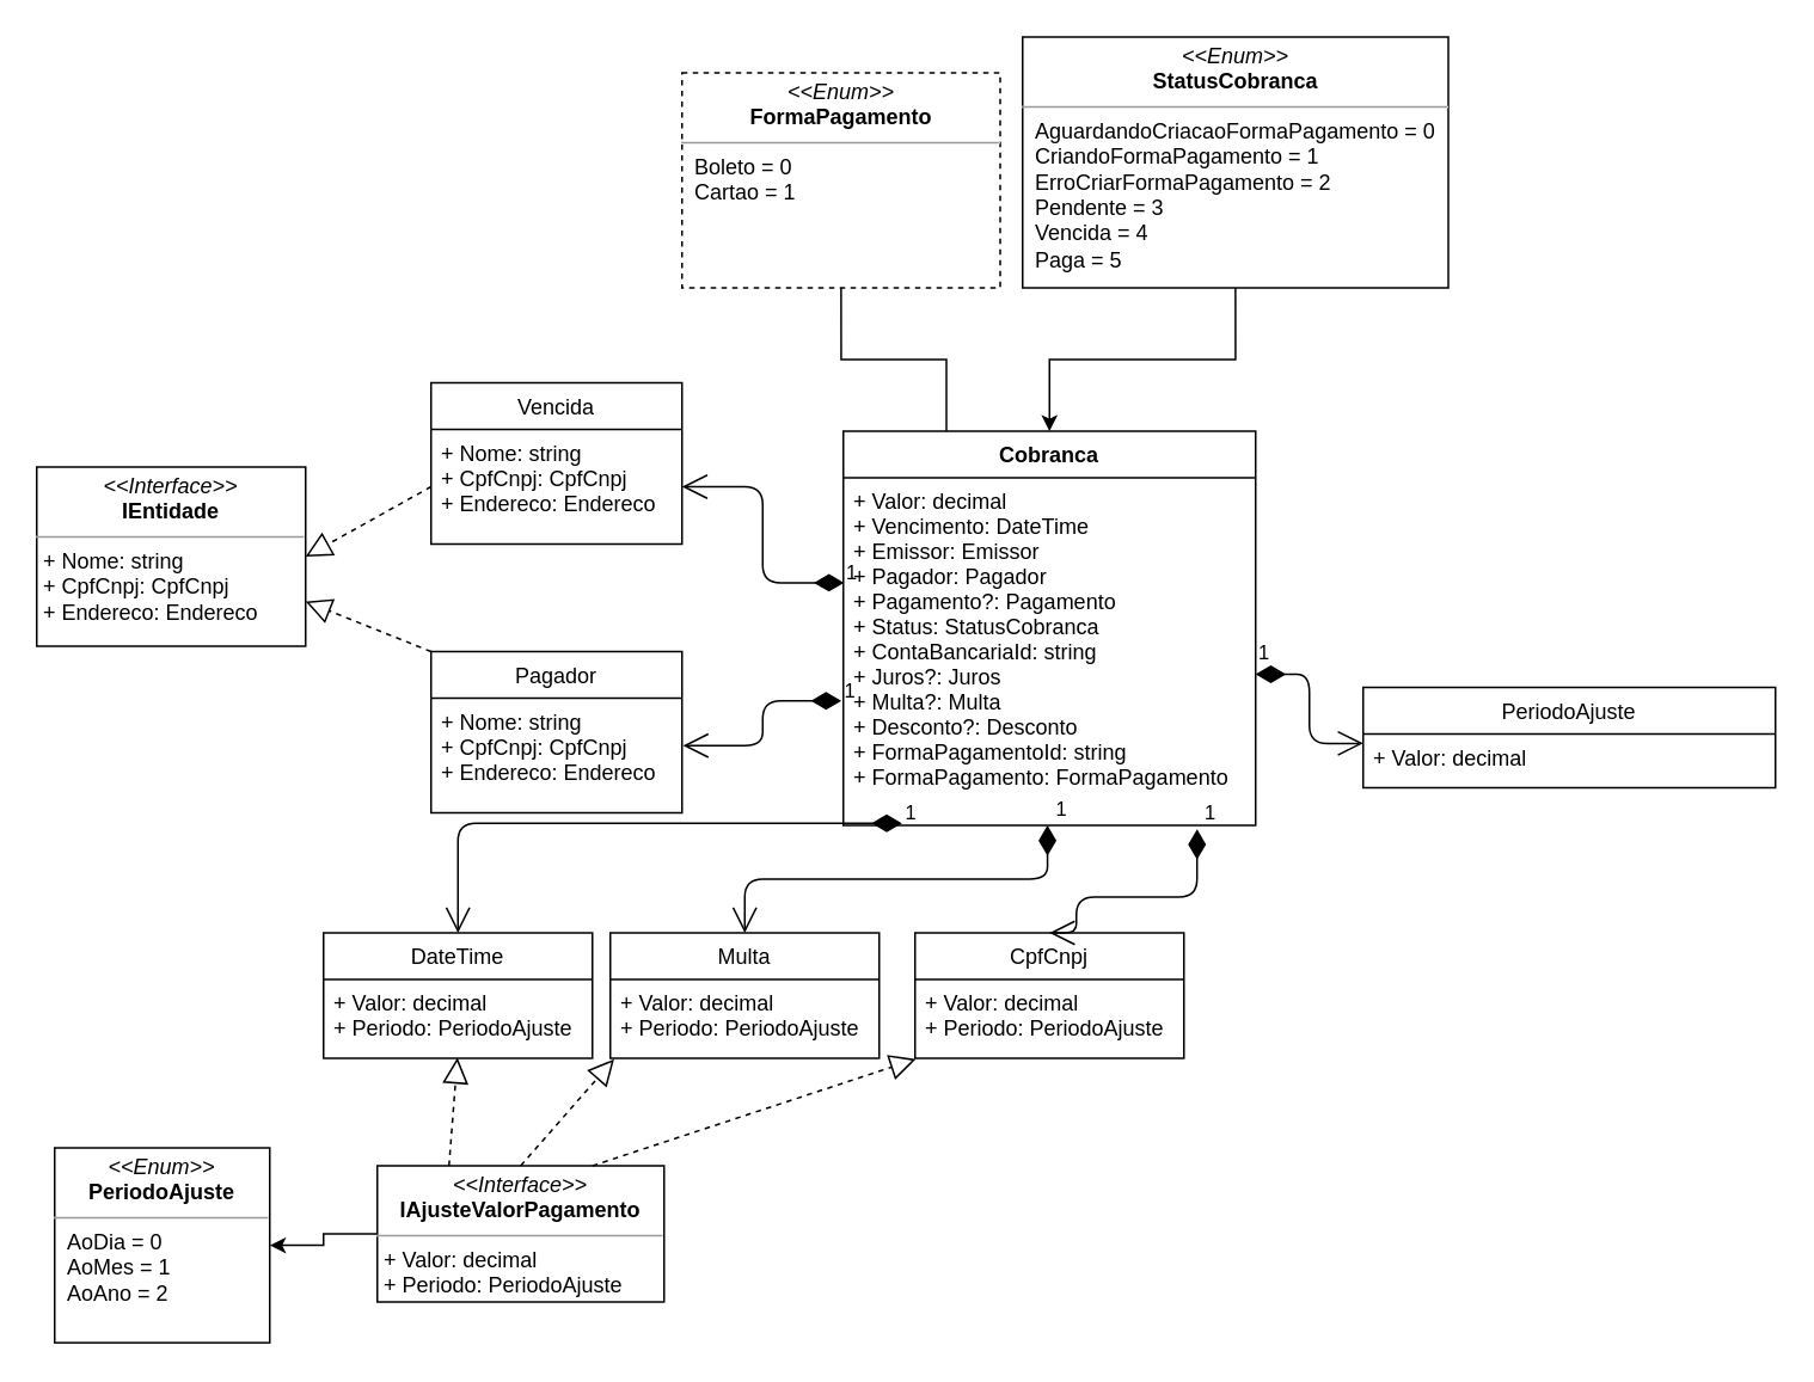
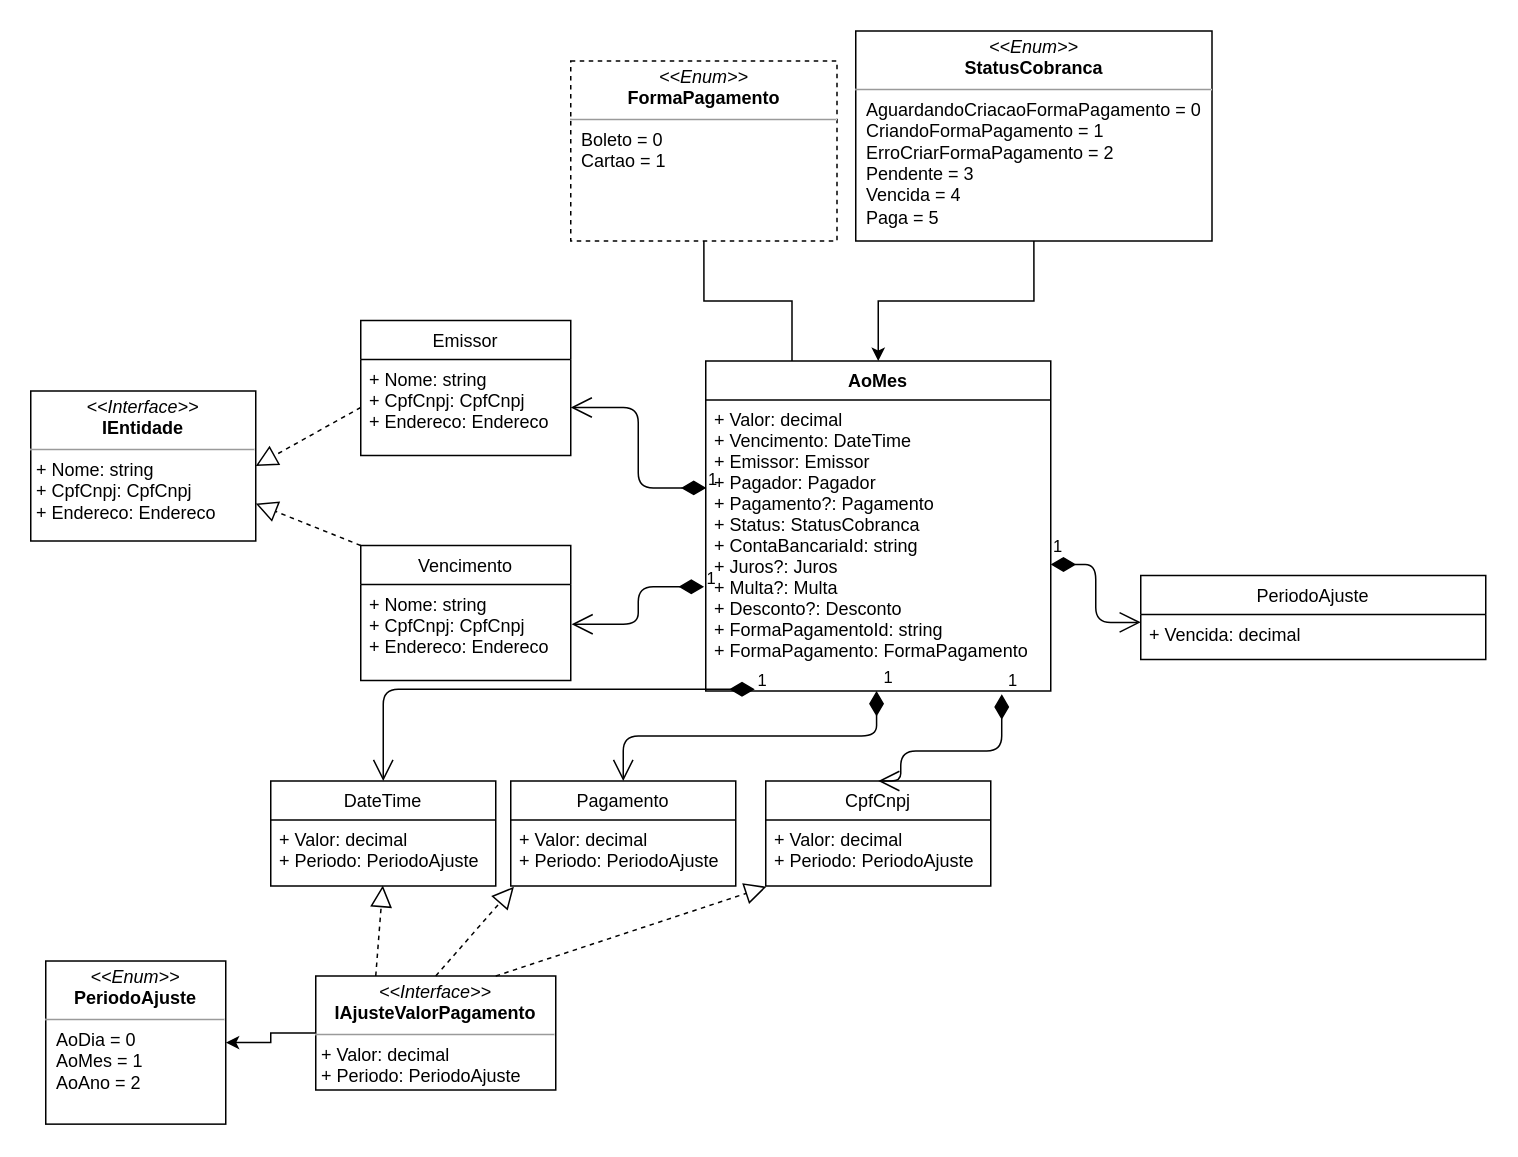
- <mxCell id="6" value="Vencida" style="swimlane;fontStyle=0;childLayout=stackLayout;horizontal=1;startSize=26;fillColor=none;horizontalStack=0;resizeParent=1;resizeParentMax=0;resizeLast=0;collapsible=1;marginBottom=0;" parent="1" vertex="1"><mxGeometry x="240" y="213" width="140" height="90" as="geometry" /></mxCell>
+ <mxCell id="6" value="Emissor" style="swimlane;fontStyle=0;childLayout=stackLayout;horizontal=1;startSize=26;fillColor=none;horizontalStack=0;resizeParent=1;resizeParentMax=0;resizeLast=0;collapsible=1;marginBottom=0;" parent="1" vertex="1"><mxGeometry x="240" y="213" width="140" height="90" as="geometry" /></mxCell>
- <mxCell id="23" value="Cobranca&#10;" style="swimlane;fontStyle=1;align=center;verticalAlign=top;childLayout=stackLayout;horizontal=1;startSize=26;horizontalStack=0;resizeParent=1;resizeParentMax=0;resizeLast=0;collapsible=1;marginBottom=0;" parent="1" vertex="1"><mxGeometry x="470" y="240" width="230" height="220" as="geometry" /></mxCell>
+ <mxCell id="23" value="AoMes&#10;" style="swimlane;fontStyle=1;align=center;verticalAlign=top;childLayout=stackLayout;horizontal=1;startSize=26;horizontalStack=0;resizeParent=1;resizeParentMax=0;resizeLast=0;collapsible=1;marginBottom=0;" parent="1" vertex="1"><mxGeometry x="470" y="240" width="230" height="220" as="geometry" /></mxCell>
- <mxCell id="8" value="Pagador" style="swimlane;fontStyle=0;childLayout=stackLayout;horizontal=1;startSize=26;fillColor=none;horizontalStack=0;resizeParent=1;resizeParentMax=0;resizeLast=0;collapsible=1;marginBottom=0;" parent="1" vertex="1"><mxGeometry x="240" y="363" width="140" height="90" as="geometry" /></mxCell>
+ <mxCell id="8" value="Vencimento" style="swimlane;fontStyle=0;childLayout=stackLayout;horizontal=1;startSize=26;fillColor=none;horizontalStack=0;resizeParent=1;resizeParentMax=0;resizeLast=0;collapsible=1;marginBottom=0;" parent="1" vertex="1"><mxGeometry x="240" y="363" width="140" height="90" as="geometry" /></mxCell>
- <mxCell id="26" value="+ Valor: decimal" style="text;strokeColor=none;fillColor=none;align=left;verticalAlign=top;spacingLeft=4;spacingRight=4;overflow=hidden;rotatable=0;points=[[0,0.5],[1,0.5]];portConstraint=eastwest;" parent="25" vertex="1"><mxGeometry y="26" width="230" height="30" as="geometry" /></mxCell>
+ <mxCell id="26" value="+ Vencida: decimal" style="text;strokeColor=none;fillColor=none;align=left;verticalAlign=top;spacingLeft=4;spacingRight=4;overflow=hidden;rotatable=0;points=[[0,0.5],[1,0.5]];portConstraint=eastwest;" parent="25" vertex="1"><mxGeometry y="26" width="230" height="30" as="geometry" /></mxCell>
- <mxCell id="31" value="Multa" style="swimlane;fontStyle=0;childLayout=stackLayout;horizontal=1;startSize=26;fillColor=none;horizontalStack=0;resizeParent=1;resizeParentMax=0;resizeLast=0;collapsible=1;marginBottom=0;" parent="1" vertex="1"><mxGeometry x="340" y="520" width="150" height="70" as="geometry" /></mxCell>
+ <mxCell id="31" value="Pagamento" style="swimlane;fontStyle=0;childLayout=stackLayout;horizontal=1;startSize=26;fillColor=none;horizontalStack=0;resizeParent=1;resizeParentMax=0;resizeLast=0;collapsible=1;marginBottom=0;" parent="1" vertex="1"><mxGeometry x="340" y="520" width="150" height="70" as="geometry" /></mxCell>
